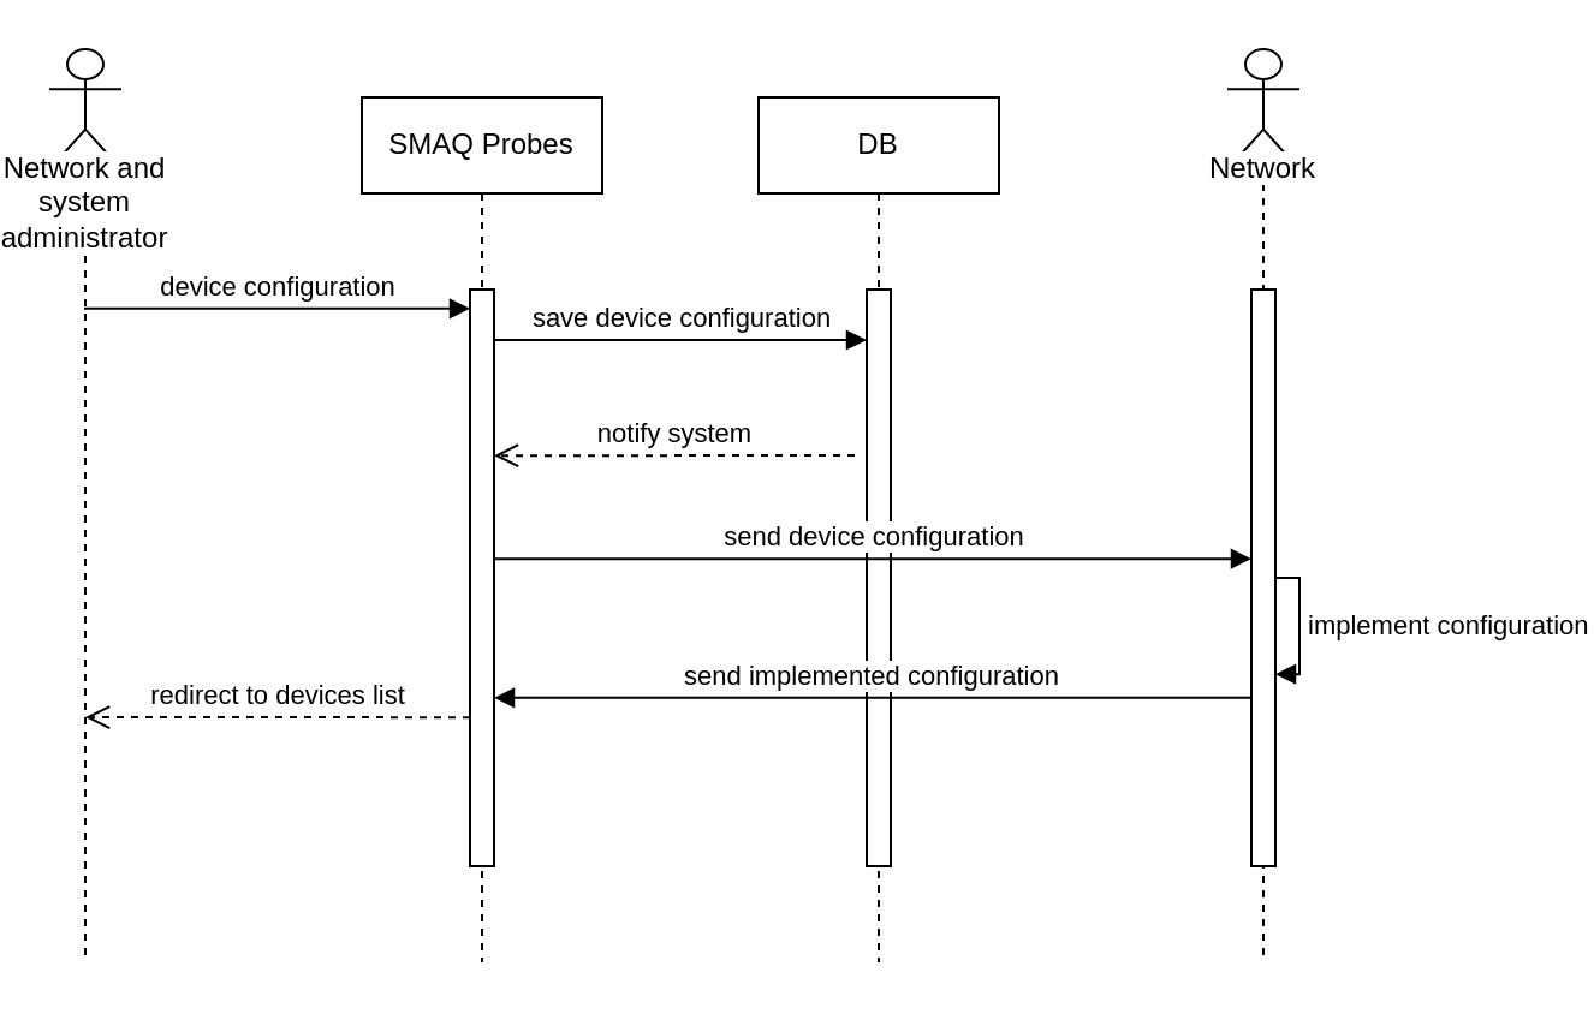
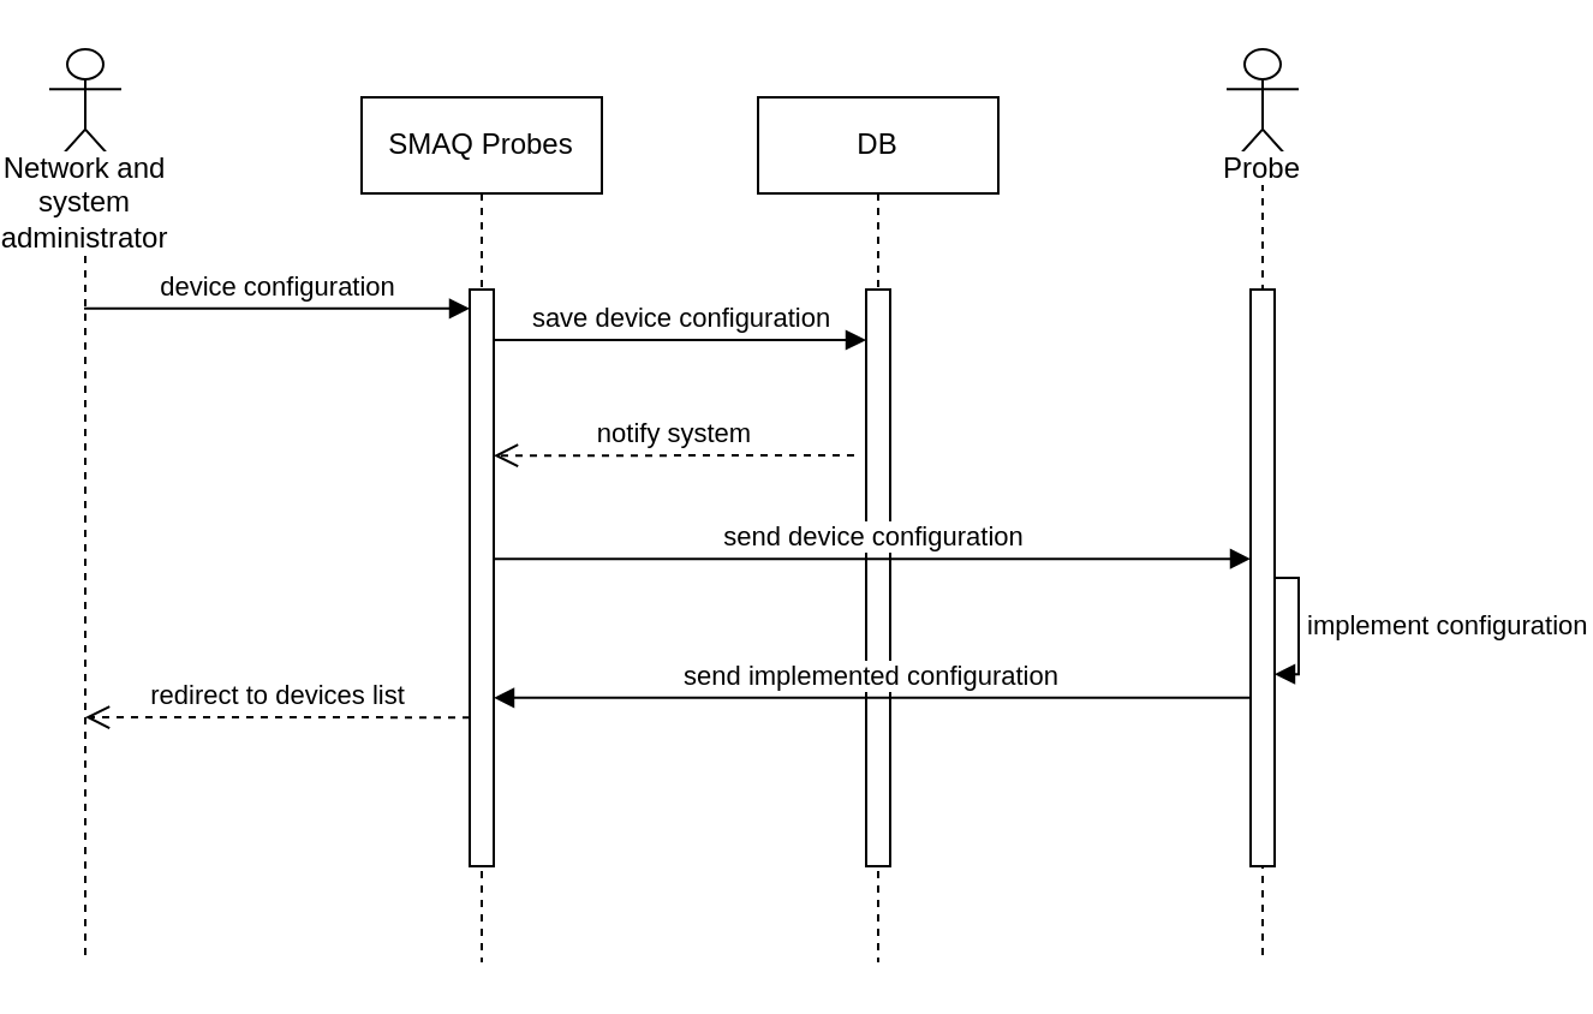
- <mxCell id="7" value="Network" style="shape=umlLifeline;participant=umlActor;perimeter=lifelinePerimeter;whiteSpace=wrap;html=1;container=1;collapsible=0;recursiveResize=0;verticalAlign=top;spacingTop=36;labelBackgroundColor=#ffffff;outlineConnect=0;size=50;" vertex="1" parent="1"><mxGeometry x="510" y="20" width="30" height="380" as="geometry" /></mxCell>
+ <mxCell id="7" value="Probe" style="shape=umlLifeline;participant=umlActor;perimeter=lifelinePerimeter;whiteSpace=wrap;html=1;container=1;collapsible=0;recursiveResize=0;verticalAlign=top;spacingTop=36;labelBackgroundColor=#ffffff;outlineConnect=0;size=50;" vertex="1" parent="1"><mxGeometry x="510" y="20" width="30" height="380" as="geometry" /></mxCell>
